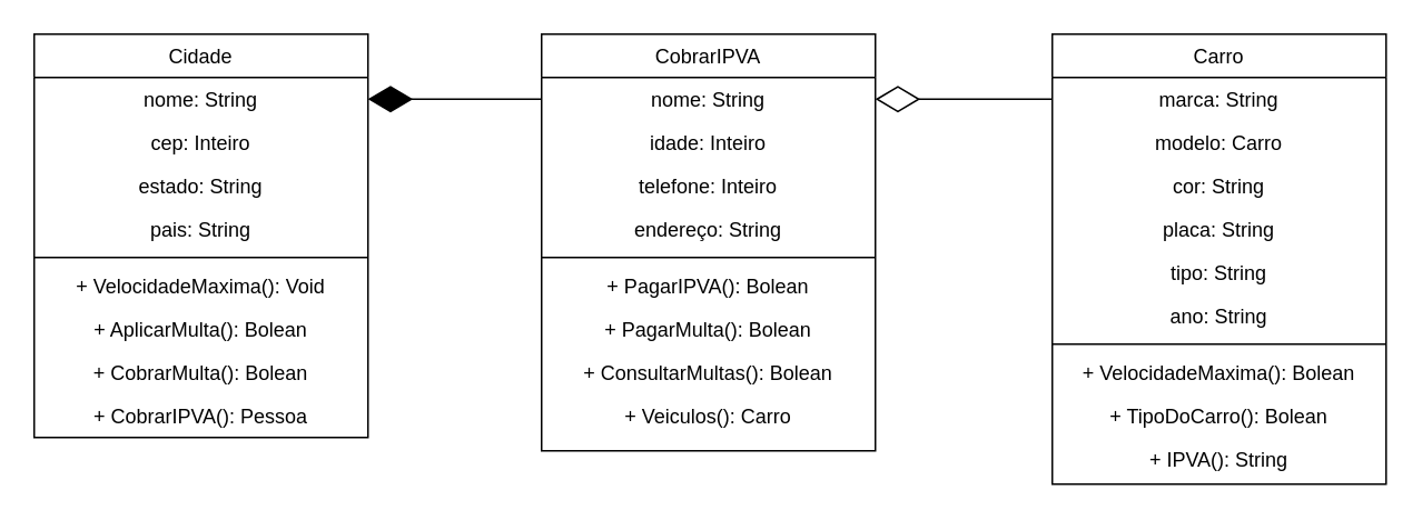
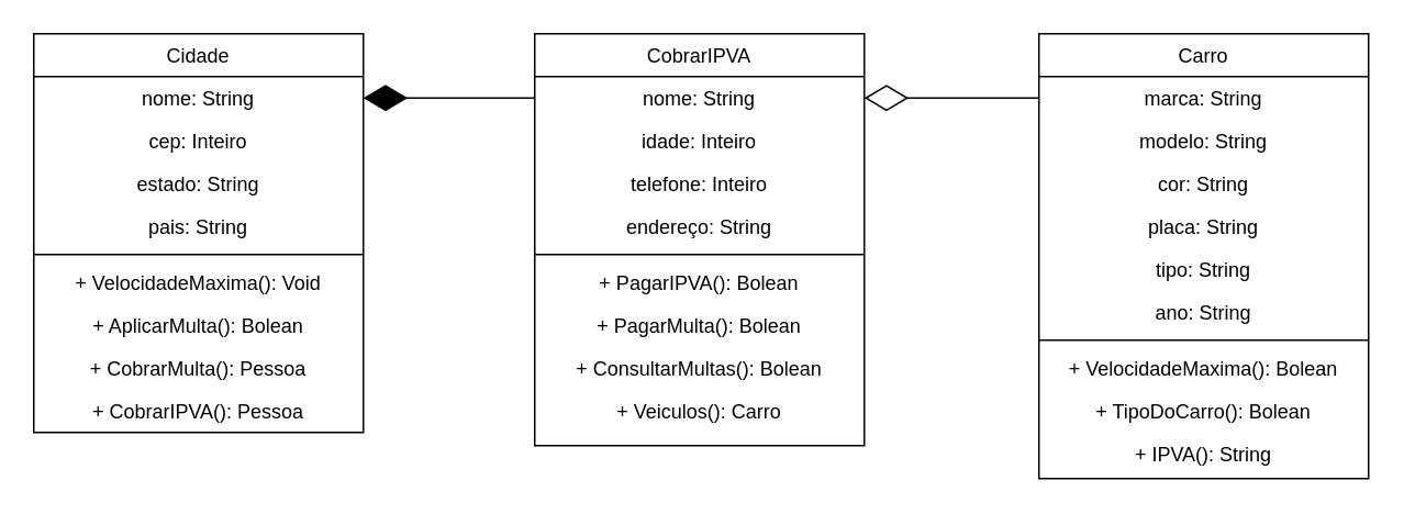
- <mxCell id="24" value="modelo: Carro" style="text;align=center;verticalAlign=top;spacingLeft=4;spacingRight=4;overflow=hidden;rotatable=0;points=[[0,0.5],[1,0.5]];portConstraint=eastwest;rounded=0;shadow=0;fontFamily=Arial;fontStyle=0;labelBorderColor=none;" vertex="1" parent="22"><mxGeometry y="52" width="200" height="26" as="geometry" /></mxCell>
+ <mxCell id="24" value="modelo: String" style="text;align=center;verticalAlign=top;spacingLeft=4;spacingRight=4;overflow=hidden;rotatable=0;points=[[0,0.5],[1,0.5]];portConstraint=eastwest;rounded=0;shadow=0;fontFamily=Arial;fontStyle=0;labelBorderColor=none;" vertex="1" parent="22"><mxGeometry y="52" width="200" height="26" as="geometry" /></mxCell>
- <mxCell id="10" value="+ CobrarMulta(): Bolean" style="text;align=center;verticalAlign=top;spacingLeft=4;spacingRight=4;overflow=hidden;rotatable=0;points=[[0,0.5],[1,0.5]];portConstraint=eastwest;rounded=0;shadow=0;fontFamily=Arial;fontStyle=0;labelBorderColor=none;" vertex="1" parent="2"><mxGeometry y="190" width="200" height="26" as="geometry" /></mxCell>
+ <mxCell id="10" value="+ CobrarMulta(): Pessoa" style="text;align=center;verticalAlign=top;spacingLeft=4;spacingRight=4;overflow=hidden;rotatable=0;points=[[0,0.5],[1,0.5]];portConstraint=eastwest;rounded=0;shadow=0;fontFamily=Arial;fontStyle=0;labelBorderColor=none;" vertex="1" parent="2"><mxGeometry y="190" width="200" height="26" as="geometry" /></mxCell>
